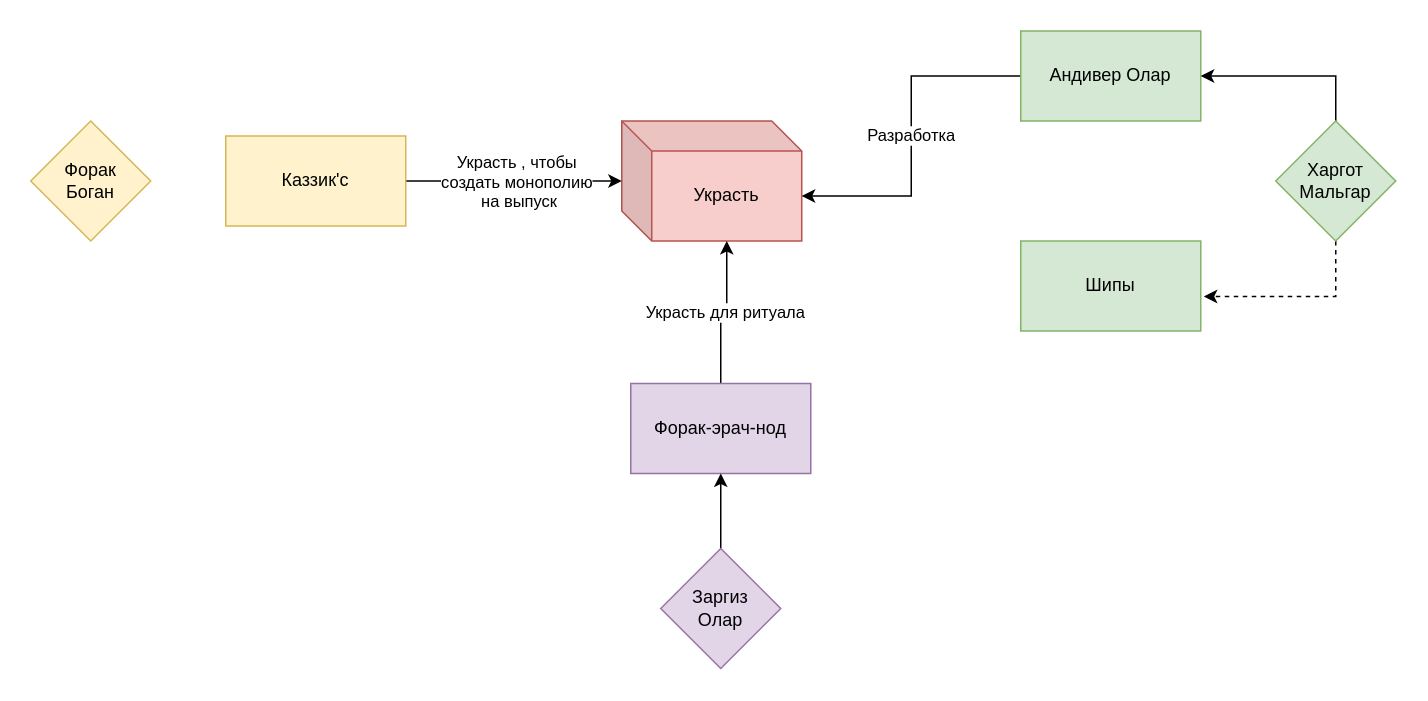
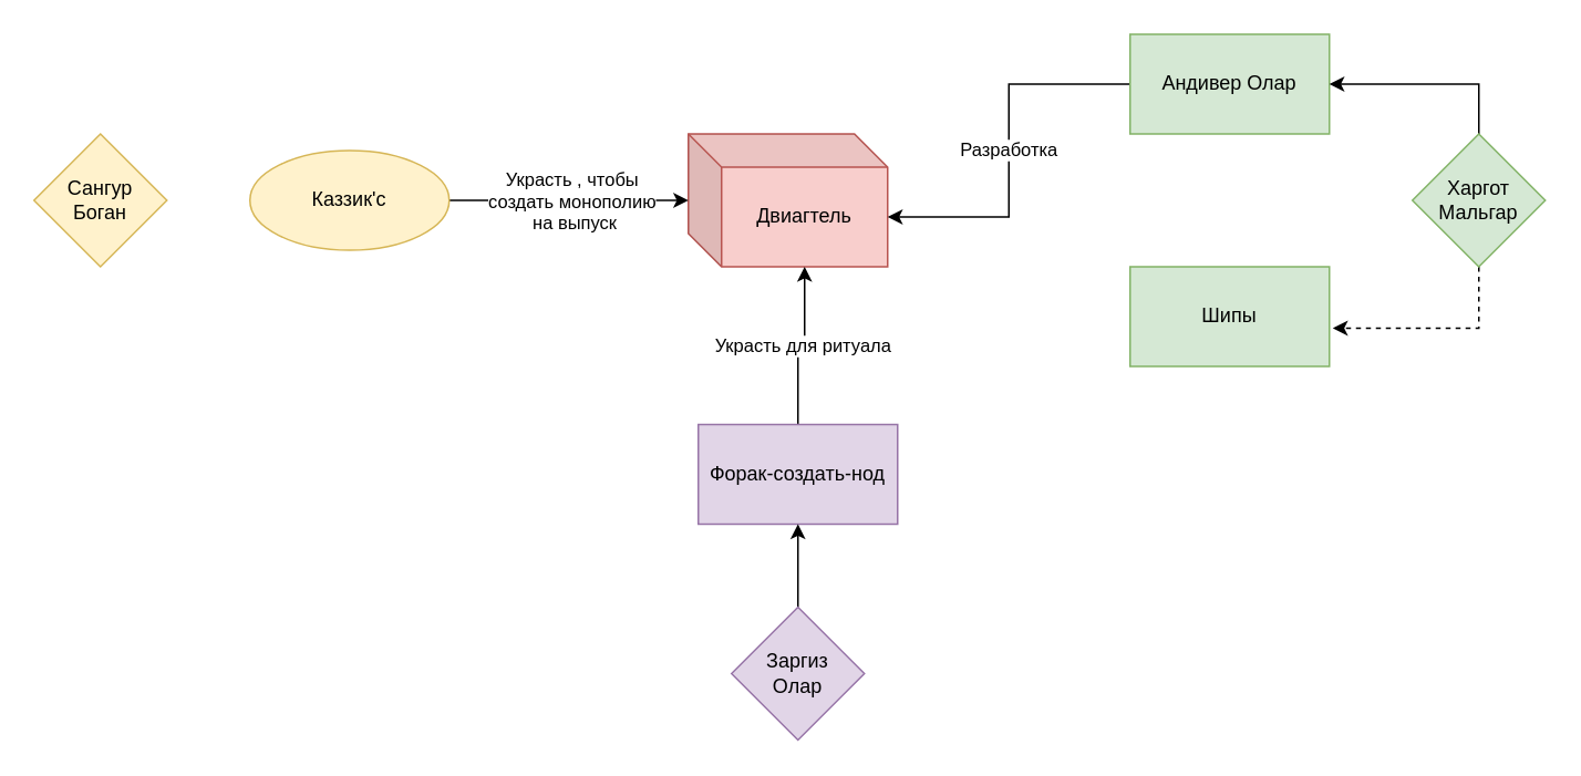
- <mxCell id="16" value="Форак&lt;br&gt;Боган" style="rhombus;whiteSpace=wrap;html=1;fillColor=#fff2cc;strokeColor=#d6b656;" vertex="1" parent="1"><mxGeometry x="20" y="80" width="80" height="80" as="geometry" /></mxCell>
+ <mxCell id="16" value="Сангур&lt;br&gt;Боган" style="rhombus;whiteSpace=wrap;html=1;fillColor=#fff2cc;strokeColor=#d6b656;" vertex="1" parent="1"><mxGeometry x="20" y="80" width="80" height="80" as="geometry" /></mxCell>
- <mxCell id="15" value="Каззик'с" style="rounded=0;whiteSpace=wrap;html=1;fillColor=#fff2cc;strokeColor=#d6b656;" vertex="1" parent="1"><mxGeometry x="150" y="90" width="120" height="60" as="geometry" /></mxCell>
+ <mxCell id="15" value="Каззик'с" style="ellipse;whiteSpace=wrap;html=1;fillColor=#fff2cc;strokeColor=#d6b656;" vertex="1" parent="1"><mxGeometry x="150" y="90" width="120" height="60" as="geometry" /></mxCell>
- <mxCell id="2" value="Украсть" style="shape=cube;whiteSpace=wrap;html=1;boundedLbl=1;backgroundOutline=1;darkOpacity=0.05;darkOpacity2=0.1;fillColor=#f8cecc;strokeColor=#b85450;" vertex="1" parent="1"><mxGeometry x="414" y="80" width="120" height="80" as="geometry" /></mxCell>
+ <mxCell id="2" value="Двиагтель" style="shape=cube;whiteSpace=wrap;html=1;boundedLbl=1;backgroundOutline=1;darkOpacity=0.05;darkOpacity2=0.1;fillColor=#f8cecc;strokeColor=#b85450;" vertex="1" parent="1"><mxGeometry x="414" y="80" width="120" height="80" as="geometry" /></mxCell>
- <mxCell id="10" value="Форак-эрач-нод" style="rounded=0;whiteSpace=wrap;html=1;fillColor=#e1d5e7;strokeColor=#9673a6;" vertex="1" parent="1"><mxGeometry x="420" y="255" width="120" height="60" as="geometry" /></mxCell>
+ <mxCell id="10" value="Форак-создать-нод" style="rounded=0;whiteSpace=wrap;html=1;fillColor=#e1d5e7;strokeColor=#9673a6;" vertex="1" parent="1"><mxGeometry x="420" y="255" width="120" height="60" as="geometry" /></mxCell>
